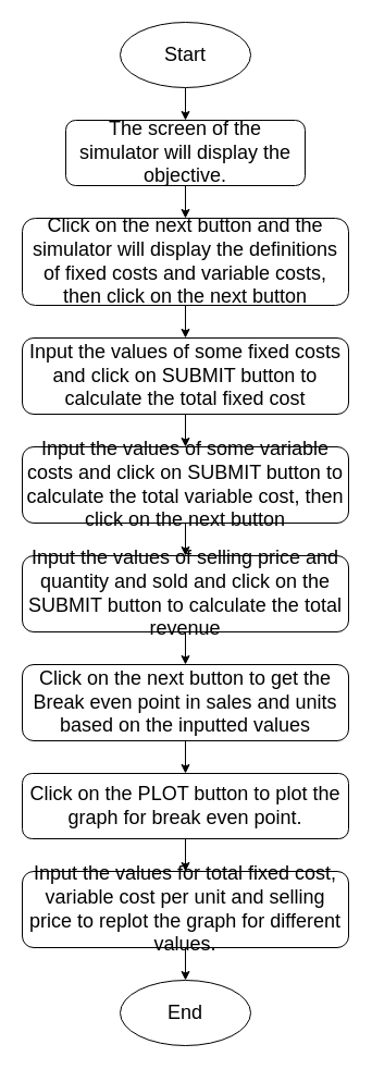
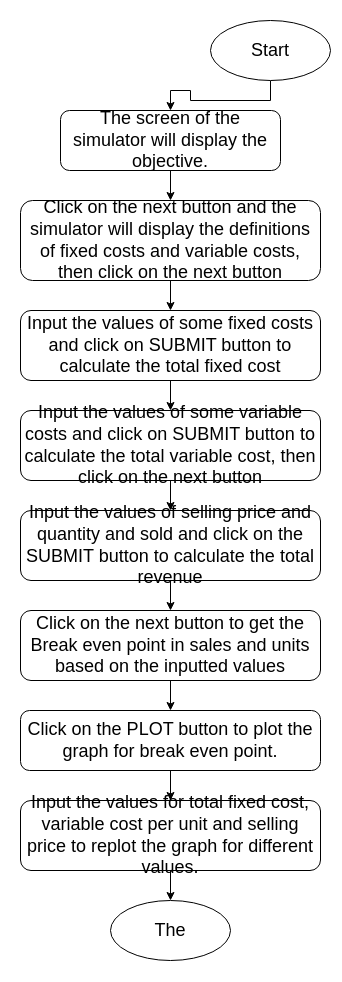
- <mxCell id="3" value="&lt;font style=&quot;font-size: 18px&quot;&gt;Start&lt;/font&gt;" style="ellipse;whiteSpace=wrap;html=1;" vertex="1" parent="1"><mxGeometry x="110" y="20" width="120" height="60" as="geometry" /></mxCell>
+ <mxCell id="3" value="&lt;font style=&quot;font-size: 18px&quot;&gt;Start&lt;/font&gt;" style="ellipse;whiteSpace=wrap;html=1;" vertex="1" parent="1"><mxGeometry x="210" y="20" width="120" height="60" as="geometry" /></mxCell>
- <mxCell id="18" value="&lt;font style=&quot;font-size: 18px&quot;&gt;End&lt;/font&gt;" style="ellipse;whiteSpace=wrap;html=1;" vertex="1" parent="1"><mxGeometry x="110" y="900" width="120" height="60" as="geometry" /></mxCell>
+ <mxCell id="18" value="&lt;font style=&quot;font-size: 18px&quot;&gt;The&lt;/font&gt;" style="ellipse;whiteSpace=wrap;html=1;" vertex="1" parent="1"><mxGeometry x="110" y="900" width="120" height="60" as="geometry" /></mxCell>
